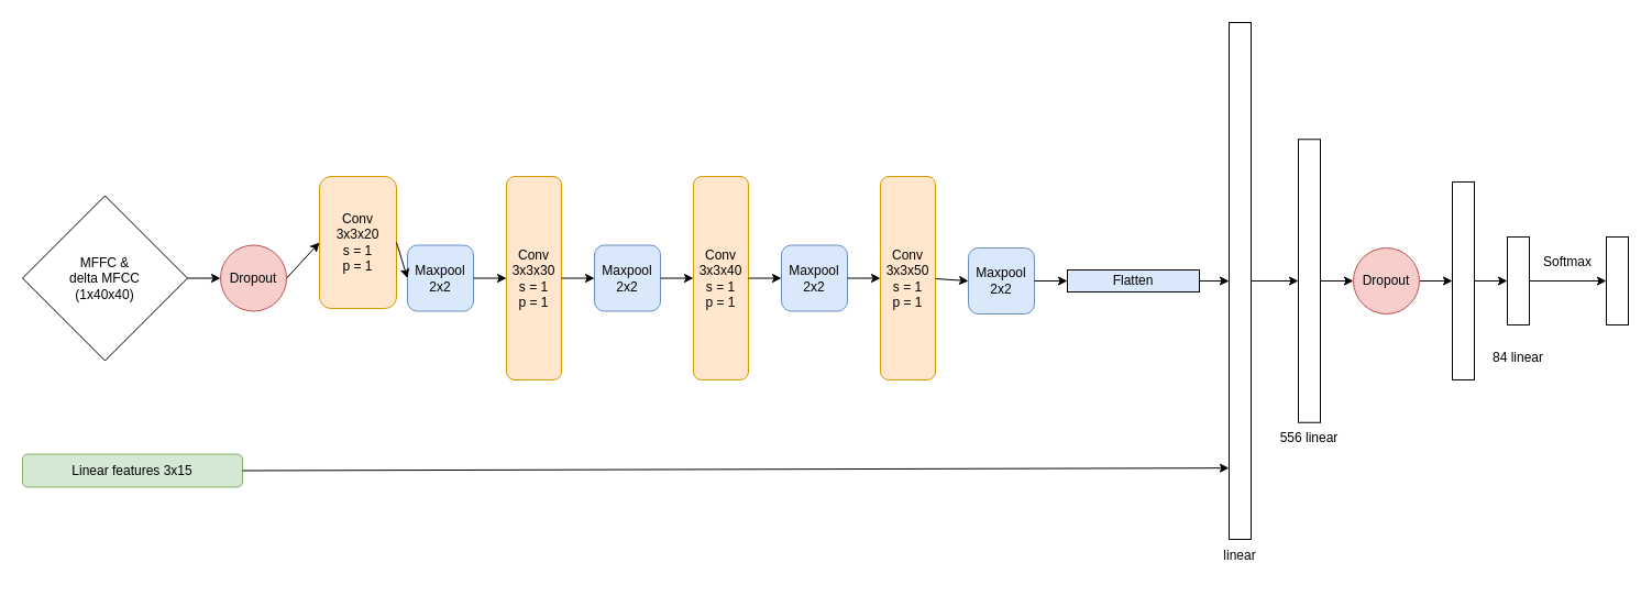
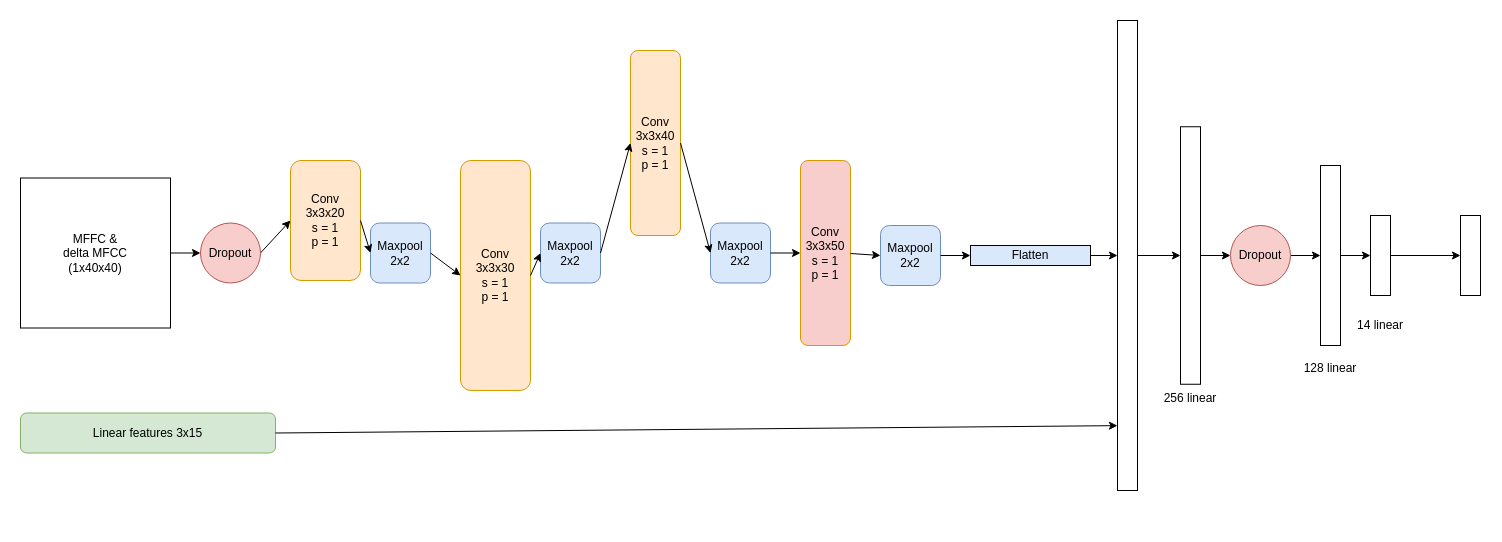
- <mxCell id="27" value="Softmax" style="text;html=1;strokeColor=none;fillColor=none;align=center;verticalAlign=middle;whiteSpace=wrap;rounded=0;" parent="1" vertex="1"><mxGeometry x="1390" y="222.5" width="70" height="30" as="geometry" /></mxCell>
- <mxCell id="14" value="MFFC &amp;amp;&lt;br&gt;delta MFCC&lt;br&gt;(1x40x40)" style="rhombus;whiteSpace=wrap;html=1;aspect=fixed;" parent="1" vertex="1"><mxGeometry x="20" y="177.5" width="150" height="150" as="geometry" /></mxCell>
+ <mxCell id="14" value="MFFC &amp;amp;&lt;br&gt;delta MFCC&lt;br&gt;(1x40x40)" style="whiteSpace=wrap;html=1;aspect=fixed;" parent="1" vertex="1"><mxGeometry x="20" y="177.5" width="150" height="150" as="geometry" /></mxCell>
- <mxCell id="6" value="Conv&lt;br&gt;3x3x30&lt;br&gt;s = 1&lt;br&gt;p = 1" style="rounded=1;whiteSpace=wrap;html=1;fillColor=#ffe6cc;strokeColor=#d79b00;" parent="1" vertex="1"><mxGeometry x="460" y="160" width="50" height="185" as="geometry" /></mxCell>
+ <mxCell id="6" value="Conv&lt;br&gt;3x3x30&lt;br&gt;s = 1&lt;br&gt;p = 1" style="rounded=1;whiteSpace=wrap;html=1;fillColor=#ffe6cc;strokeColor=#d79b00;" parent="1" vertex="1"><mxGeometry x="460" y="160" width="70" height="230" as="geometry" /></mxCell>
- <mxCell id="4" value="Conv&lt;br&gt;3x3x40&lt;br&gt;s = 1&lt;br&gt;p = 1" style="rounded=1;whiteSpace=wrap;html=1;fillColor=#ffe6cc;strokeColor=#d79b00;" parent="1" vertex="1"><mxGeometry x="630" y="160" width="50" height="185" as="geometry" /></mxCell>
+ <mxCell id="4" value="Conv&lt;br&gt;3x3x40&lt;br&gt;s = 1&lt;br&gt;p = 1" style="rounded=1;whiteSpace=wrap;html=1;fillColor=#ffe6cc;strokeColor=#d79b00;" parent="1" vertex="1"><mxGeometry x="630" y="50" width="50" height="185" as="geometry" /></mxCell>
- <mxCell id="28" value="Conv&lt;br&gt;3x3x50&lt;br&gt;s = 1&lt;br&gt;p = 1" style="rounded=1;whiteSpace=wrap;html=1;fillColor=#ffe6cc;strokeColor=#d79b00;" vertex="1" parent="1"><mxGeometry x="800" y="160" width="50" height="185" as="geometry" /></mxCell>
+ <mxCell id="28" value="Conv&lt;br&gt;3x3x50&lt;br&gt;s = 1&lt;br&gt;p = 1" style="rounded=1;whiteSpace=wrap;html=1;fillColor=#f8cecc;strokeColor=#d79b00;" vertex="1" parent="1"><mxGeometry x="800" y="160" width="50" height="185" as="geometry" /></mxCell>
- <mxCell id="16" value="84 linear" style="text;html=1;strokeColor=none;fillColor=none;align=center;verticalAlign=middle;whiteSpace=wrap;rounded=0;" parent="1" vertex="1"><mxGeometry x="1350" y="310" width="60" height="30" as="geometry" /></mxCell>
+ <mxCell id="16" value="14 linear" style="text;html=1;strokeColor=none;fillColor=none;align=center;verticalAlign=middle;whiteSpace=wrap;rounded=0;" parent="1" vertex="1"><mxGeometry x="1350" y="310" width="60" height="30" as="geometry" /></mxCell>
+ <mxCell id="39" value="128 linear" style="text;html=1;strokeColor=none;fillColor=none;align=center;verticalAlign=middle;whiteSpace=wrap;rounded=0;" vertex="1" parent="1"><mxGeometry x="1300" y="352.5" width="60" height="30" as="geometry" /></mxCell>
- <mxCell id="12" value="556 linear" style="text;html=1;strokeColor=none;fillColor=none;align=center;verticalAlign=middle;whiteSpace=wrap;rounded=0;" parent="1" vertex="1"><mxGeometry x="1160" y="382.5" width="60" height="30" as="geometry" /></mxCell>
+ <mxCell id="12" value="256 linear" style="text;html=1;strokeColor=none;fillColor=none;align=center;verticalAlign=middle;whiteSpace=wrap;rounded=0;" parent="1" vertex="1"><mxGeometry x="1160" y="382.5" width="60" height="30" as="geometry" /></mxCell>
- <mxCell id="8" value="Linear features 3x15" style="rounded=1;whiteSpace=wrap;html=1;fillColor=#d5e8d4;strokeColor=#82b366;" parent="1" vertex="1"><mxGeometry x="20" y="412.5" width="200" height="30" as="geometry" /></mxCell>
+ <mxCell id="8" value="Linear features 3x15" style="rounded=1;whiteSpace=wrap;html=1;fillColor=#d5e8d4;strokeColor=#82b366;" parent="1" vertex="1"><mxGeometry x="20" y="412.5" width="255" height="40" as="geometry" /></mxCell>
- <mxCell id="13" value="linear" style="text;html=1;strokeColor=none;fillColor=none;align=center;verticalAlign=middle;whiteSpace=wrap;rounded=0;" parent="1" vertex="1"><mxGeometry x="1097" y="490" width="60" height="30" as="geometry" /></mxCell>
